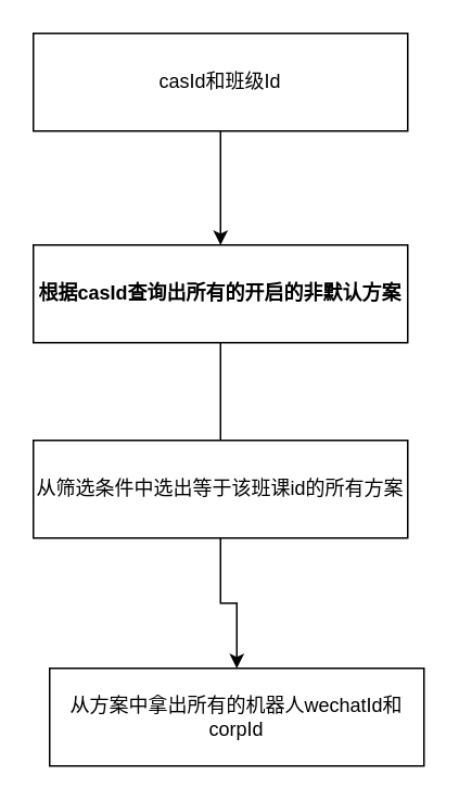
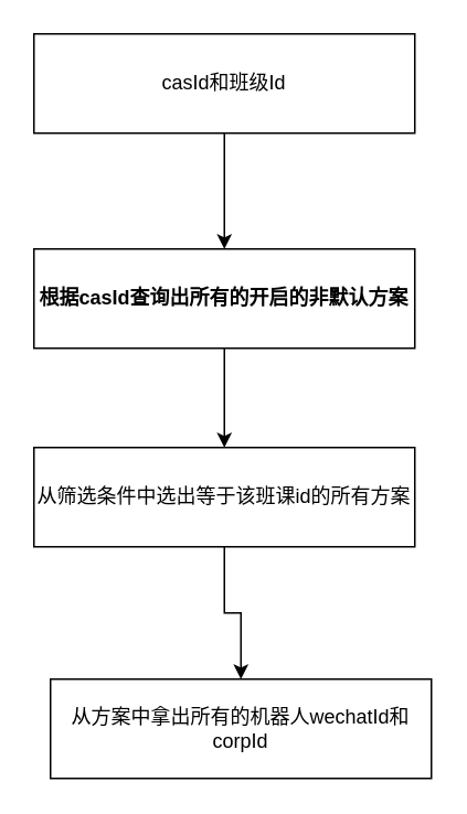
- <mxCell id="2" value="" style="edgeStyle=orthogonalEdgeStyle;rounded=0;orthogonalLoop=1;jettySize=auto;html=1;endArrow=none;" edge="1" parent="1" source="3" target="7"><mxGeometry relative="1" as="geometry" /></mxCell>
+ <mxCell id="2" value="" style="edgeStyle=orthogonalEdgeStyle;rounded=0;orthogonalLoop=1;jettySize=auto;html=1;" edge="1" parent="1" source="3" target="7"><mxGeometry relative="1" as="geometry" /></mxCell>
